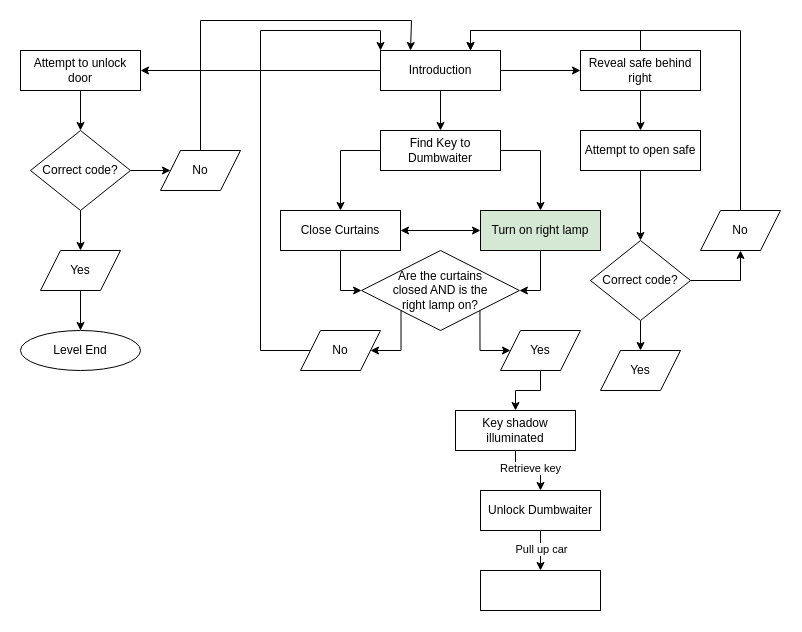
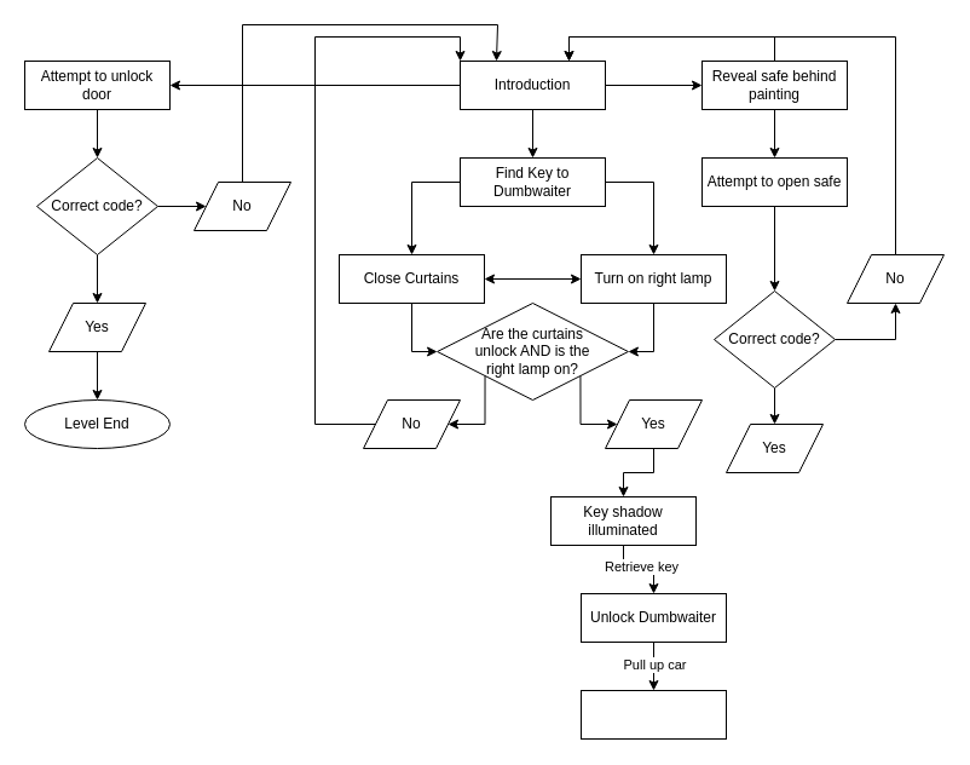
- <mxCell id="29" value="Reveal safe behind right" style="rounded=0;whiteSpace=wrap;html=1;" parent="1" vertex="1"><mxGeometry x="580" y="50" width="120" height="40" as="geometry" /></mxCell>
+ <mxCell id="29" value="Reveal safe behind painting" style="rounded=0;whiteSpace=wrap;html=1;" parent="1" vertex="1"><mxGeometry x="580" y="50" width="120" height="40" as="geometry" /></mxCell>
- <mxCell id="10" value="&lt;div&gt;Turn on right lamp&lt;/div&gt;" style="rounded=0;whiteSpace=wrap;html=1;fontSize=12;glass=0;strokeWidth=1;shadow=0;fillColor=#d5e8d4;" parent="1" vertex="1"><mxGeometry x="480" y="210" width="120" height="40" as="geometry" /></mxCell>
+ <mxCell id="10" value="&lt;div&gt;Turn on right lamp&lt;/div&gt;" style="rounded=0;whiteSpace=wrap;html=1;fontSize=12;glass=0;strokeWidth=1;shadow=0;" parent="1" vertex="1"><mxGeometry x="480" y="210" width="120" height="40" as="geometry" /></mxCell>
- <mxCell id="12" value="&lt;div&gt;Are the&amp;nbsp;&lt;span style=&quot;background-color: initial;&quot;&gt;curtains&lt;/span&gt;&lt;/div&gt;&lt;div&gt;closed AND is the&lt;/div&gt;&lt;div&gt;right lamp on?&lt;/div&gt;" style="rhombus;whiteSpace=wrap;html=1;shadow=0;fontFamily=Helvetica;fontSize=12;align=center;strokeWidth=1;spacing=0;spacingTop=0;verticalAlign=middle;" parent="1" vertex="1"><mxGeometry x="361.09" y="250" width="157.82" height="80" as="geometry" /></mxCell>
+ <mxCell id="12" value="&lt;div&gt;Are the&amp;nbsp;&lt;span style=&quot;background-color: initial;&quot;&gt;curtains&lt;/span&gt;&lt;/div&gt;&lt;div&gt;unlock AND is the&lt;/div&gt;&lt;div&gt;right lamp on?&lt;/div&gt;" style="rhombus;whiteSpace=wrap;html=1;shadow=0;fontFamily=Helvetica;fontSize=12;align=center;strokeWidth=1;spacing=0;spacingTop=0;verticalAlign=middle;" parent="1" vertex="1"><mxGeometry x="361.09" y="250" width="157.82" height="80" as="geometry" /></mxCell>
